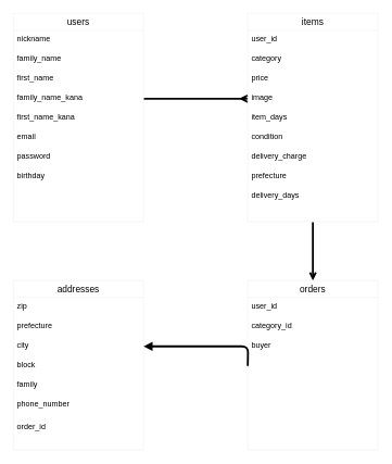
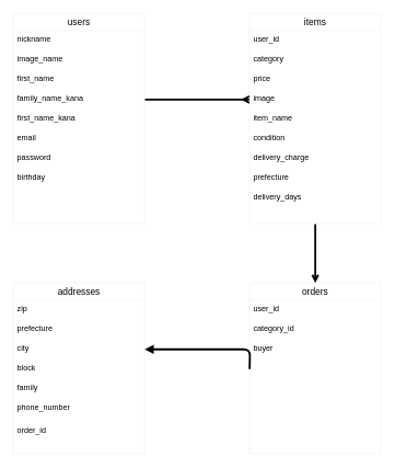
- <mxCell id="5" value="family_name" style="text;strokeColor=none;fillColor=none;spacingLeft=4;spacingRight=4;overflow=hidden;rotatable=0;points=[[0,0.5],[1,0.5]];portConstraint=eastwest;fontSize=12;" vertex="1" parent="3"><mxGeometry y="56" width="200" height="30" as="geometry" /></mxCell>
+ <mxCell id="5" value="image_name" style="text;strokeColor=none;fillColor=none;spacingLeft=4;spacingRight=4;overflow=hidden;rotatable=0;points=[[0,0.5],[1,0.5]];portConstraint=eastwest;fontSize=12;" vertex="1" parent="3"><mxGeometry y="56" width="200" height="30" as="geometry" /></mxCell>
- <mxCell id="18" value="item_days" style="text;strokeColor=none;fillColor=none;spacingLeft=4;spacingRight=4;overflow=hidden;rotatable=0;points=[[0,0.5],[1,0.5]];portConstraint=eastwest;fontSize=12;" vertex="1" parent="13"><mxGeometry y="146" width="200" height="30" as="geometry" /></mxCell>
+ <mxCell id="18" value="item_name" style="text;strokeColor=none;fillColor=none;spacingLeft=4;spacingRight=4;overflow=hidden;rotatable=0;points=[[0,0.5],[1,0.5]];portConstraint=eastwest;fontSize=12;" vertex="1" parent="13"><mxGeometry y="146" width="200" height="30" as="geometry" /></mxCell>
